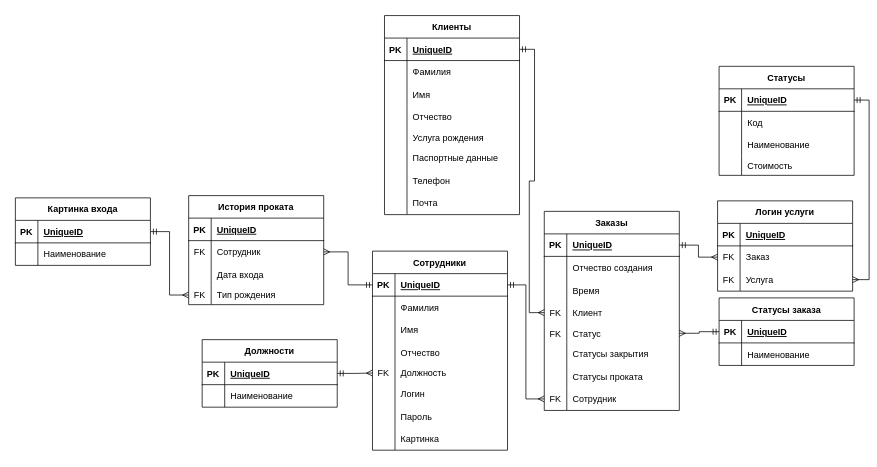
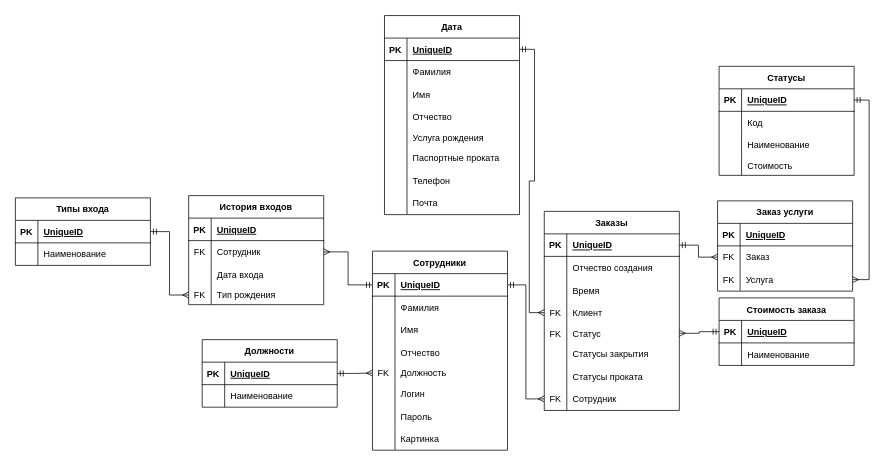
- <mxCell id="59" value="Клиенты" style="shape=table;startSize=30;container=1;collapsible=1;childLayout=tableLayout;fixedRows=1;rowLines=0;fontStyle=1;align=center;resizeLast=1;" vertex="1" parent="1"><mxGeometry x="512" y="20" width="180" height="265.35" as="geometry" /></mxCell>
+ <mxCell id="59" value="Дата" style="shape=table;startSize=30;container=1;collapsible=1;childLayout=tableLayout;fixedRows=1;rowLines=0;fontStyle=1;align=center;resizeLast=1;" vertex="1" parent="1"><mxGeometry x="512" y="20" width="180" height="265.35" as="geometry" /></mxCell>
- <mxCell id="77" value="Паспортные данные" style="shape=partialRectangle;connectable=0;fillColor=none;top=0;left=0;bottom=0;right=0;align=left;spacingLeft=6;overflow=hidden;" vertex="1" parent="75"><mxGeometry x="30" width="150" height="30" as="geometry"><mxRectangle width="150" height="30" as="alternateBounds" /></mxGeometry></mxCell>
+ <mxCell id="77" value="Паспортные проката" style="shape=partialRectangle;connectable=0;fillColor=none;top=0;left=0;bottom=0;right=0;align=left;spacingLeft=6;overflow=hidden;" vertex="1" parent="75"><mxGeometry x="30" width="150" height="30" as="geometry"><mxRectangle width="150" height="30" as="alternateBounds" /></mxGeometry></mxCell>
- <mxCell id="37" value="История проката" style="shape=table;startSize=30;container=1;collapsible=1;childLayout=tableLayout;fixedRows=1;rowLines=0;fontStyle=1;align=center;resizeLast=1;" vertex="1" parent="1"><mxGeometry x="251" y="260" width="180" height="145.35" as="geometry" /></mxCell>
+ <mxCell id="37" value="История входов" style="shape=table;startSize=30;container=1;collapsible=1;childLayout=tableLayout;fixedRows=1;rowLines=0;fontStyle=1;align=center;resizeLast=1;" vertex="1" parent="1"><mxGeometry x="251" y="260" width="180" height="145.35" as="geometry" /></mxCell>
- <mxCell id="50" value="Картинка входа" style="shape=table;startSize=30;container=1;collapsible=1;childLayout=tableLayout;fixedRows=1;rowLines=0;fontStyle=1;align=center;resizeLast=1;" vertex="1" parent="1"><mxGeometry x="20" y="263" width="180" height="90" as="geometry" /></mxCell>
+ <mxCell id="50" value="Типы входа" style="shape=table;startSize=30;container=1;collapsible=1;childLayout=tableLayout;fixedRows=1;rowLines=0;fontStyle=1;align=center;resizeLast=1;" vertex="1" parent="1"><mxGeometry x="20" y="263" width="180" height="90" as="geometry" /></mxCell>
- <mxCell id="131" value="Логин услуги" style="shape=table;startSize=30;container=1;collapsible=1;childLayout=tableLayout;fixedRows=1;rowLines=0;fontStyle=1;align=center;resizeLast=1;" vertex="1" parent="1"><mxGeometry x="956" y="267" width="180" height="120.35" as="geometry" /></mxCell>
+ <mxCell id="131" value="Заказ услуги" style="shape=table;startSize=30;container=1;collapsible=1;childLayout=tableLayout;fixedRows=1;rowLines=0;fontStyle=1;align=center;resizeLast=1;" vertex="1" parent="1"><mxGeometry x="956" y="267" width="180" height="120.35" as="geometry" /></mxCell>
- <mxCell id="110" value="Статусы заказа" style="shape=table;startSize=30;container=1;collapsible=1;childLayout=tableLayout;fixedRows=1;rowLines=0;fontStyle=1;align=center;resizeLast=1;" vertex="1" parent="1"><mxGeometry x="958" y="396.35" width="180" height="90" as="geometry" /></mxCell>
+ <mxCell id="110" value="Стоимость заказа" style="shape=table;startSize=30;container=1;collapsible=1;childLayout=tableLayout;fixedRows=1;rowLines=0;fontStyle=1;align=center;resizeLast=1;" vertex="1" parent="1"><mxGeometry x="958" y="396.35" width="180" height="90" as="geometry" /></mxCell>
